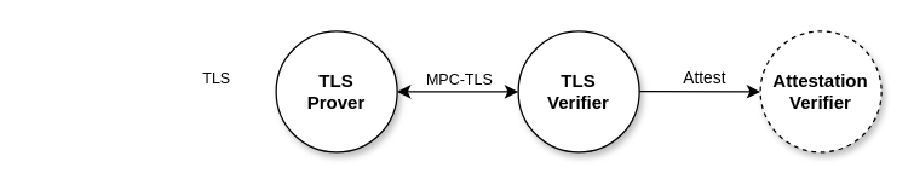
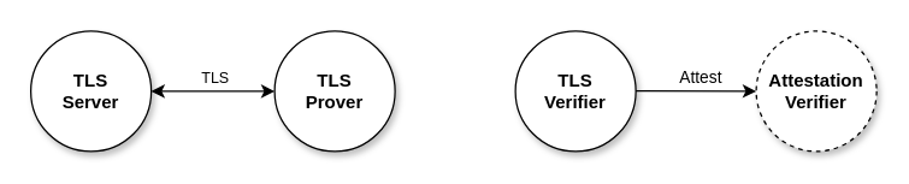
+ <mxCell id="3" value="TLS&lt;br&gt;Server" style="ellipse;whiteSpace=wrap;html=1;aspect=fixed;shadow=1;fontStyle=1" parent="1" vertex="1"><mxGeometry x="20" y="20" width="80" height="80" as="geometry" /></mxCell>
+ <mxCell id="5" value="" style="endArrow=classic;startArrow=classic;html=1;rounded=0;entryX=0;entryY=0.5;entryDx=0;entryDy=0;" parent="1" source="3" target="2" edge="1"><mxGeometry width="50" height="50" relative="1" as="geometry"><mxPoint x="332" y="250" as="sourcePoint" /><mxPoint x="382" y="200" as="targetPoint" /></mxGeometry></mxCell>
- <mxCell id="7" value="" style="endArrow=classic;html=1;rounded=0;startArrow=classic;startFill=1;exitX=1;exitY=0.5;exitDx=0;exitDy=0;entryX=0;entryY=0.5;entryDx=0;entryDy=0;" parent="1" source="2" target="4" edge="1"><mxGeometry width="50" height="50" relative="1" as="geometry"><mxPoint x="262" y="49" as="sourcePoint" /><mxPoint x="342" y="49" as="targetPoint" /></mxGeometry></mxCell>
- <mxCell id="8" value="MPC-TLS" style="edgeLabel;html=1;align=center;verticalAlign=middle;resizable=0;points=[];fontSize=10;labelBackgroundColor=none;" parent="7" vertex="1" connectable="0"><mxGeometry x="-0.507" relative="1" as="geometry"><mxPoint x="20" y="-9" as="offset" /></mxGeometry></mxCell>
